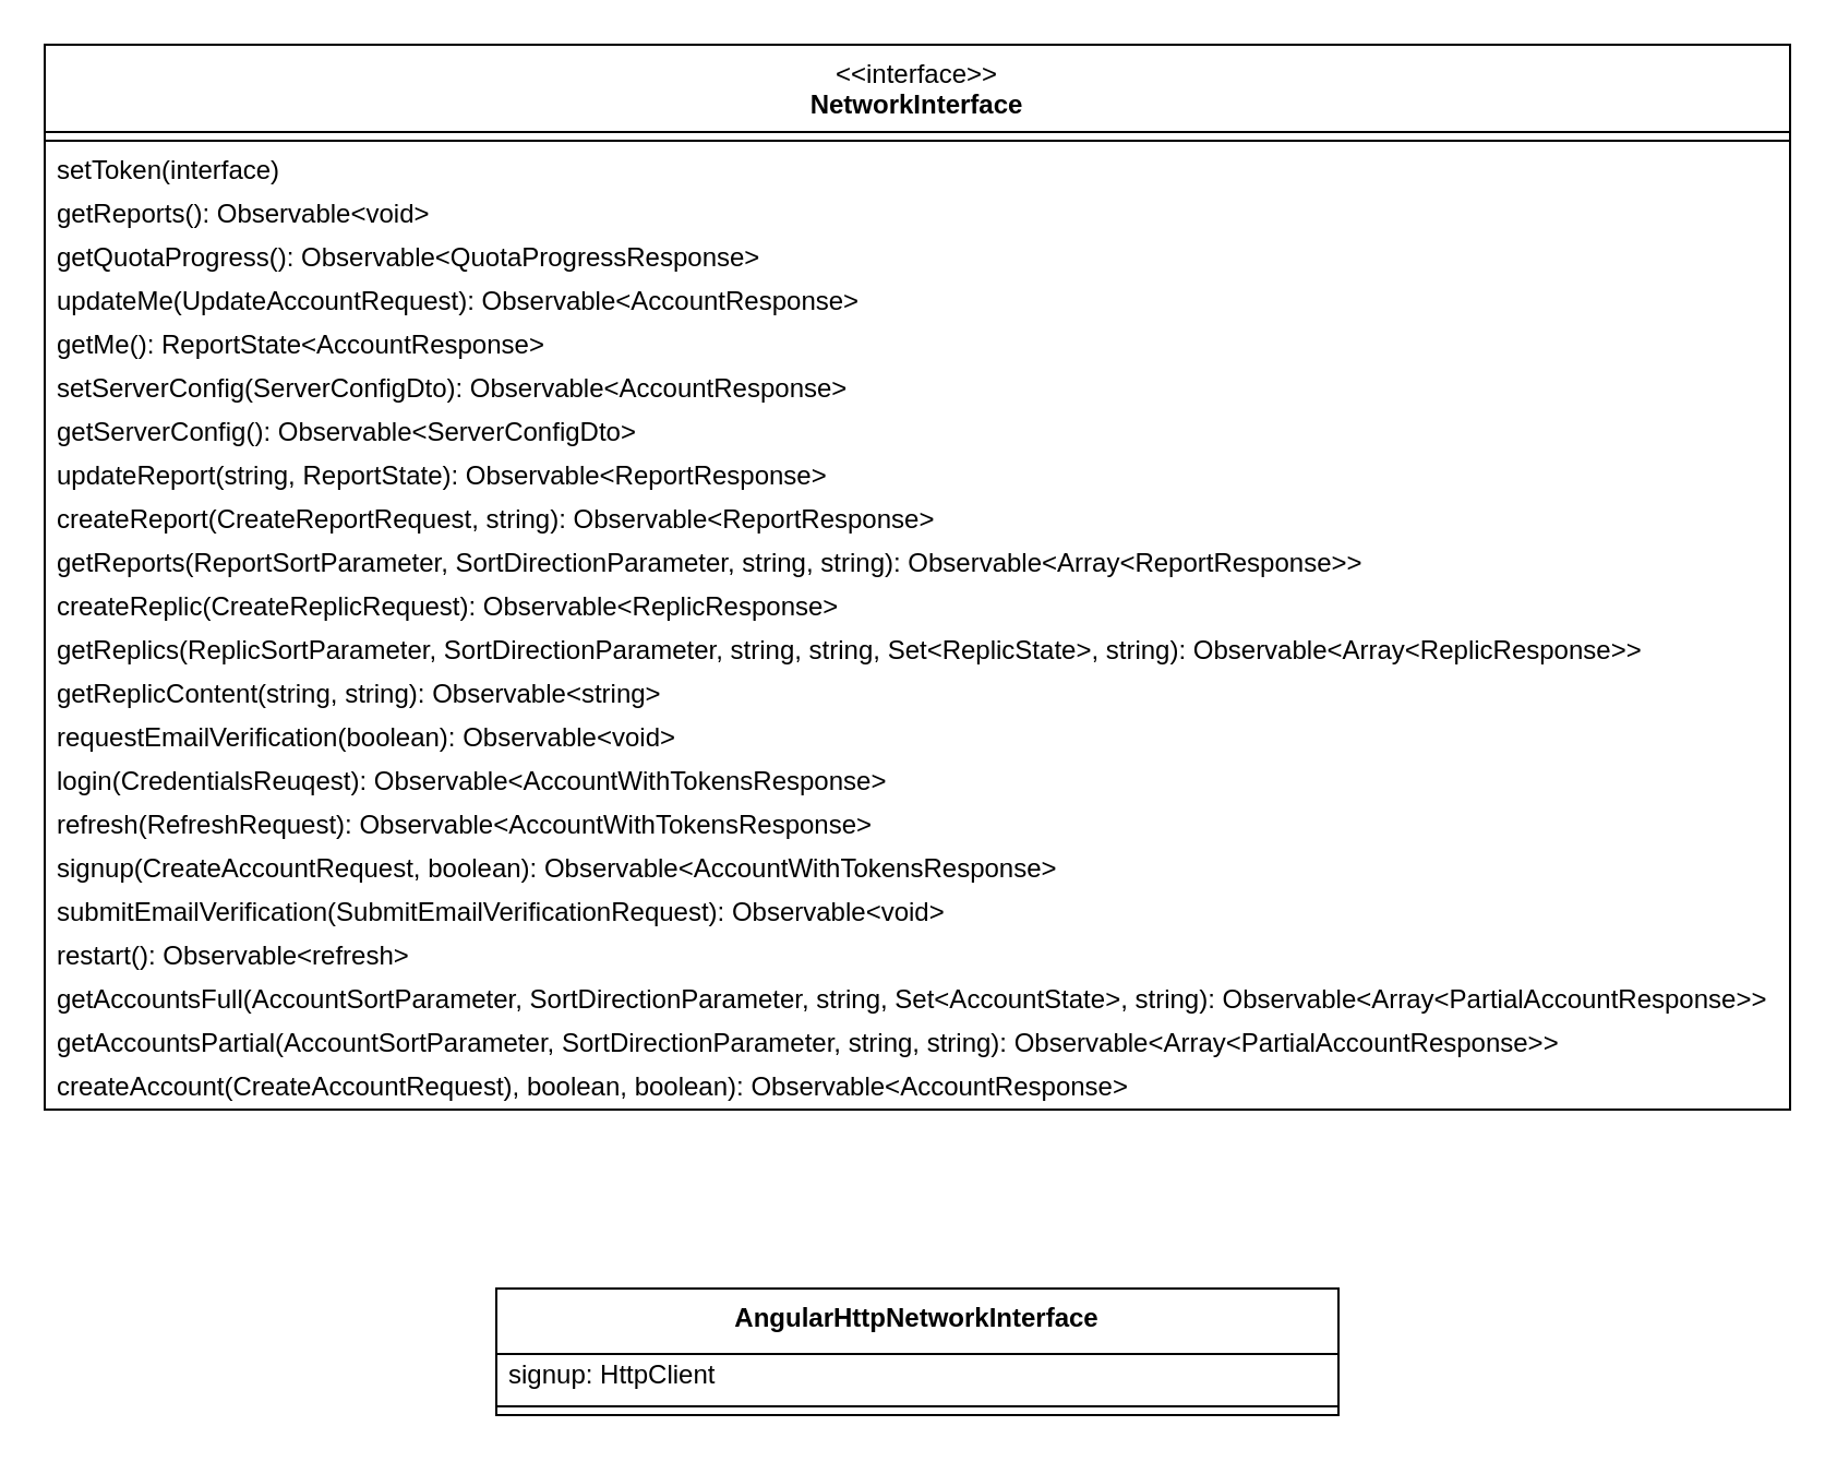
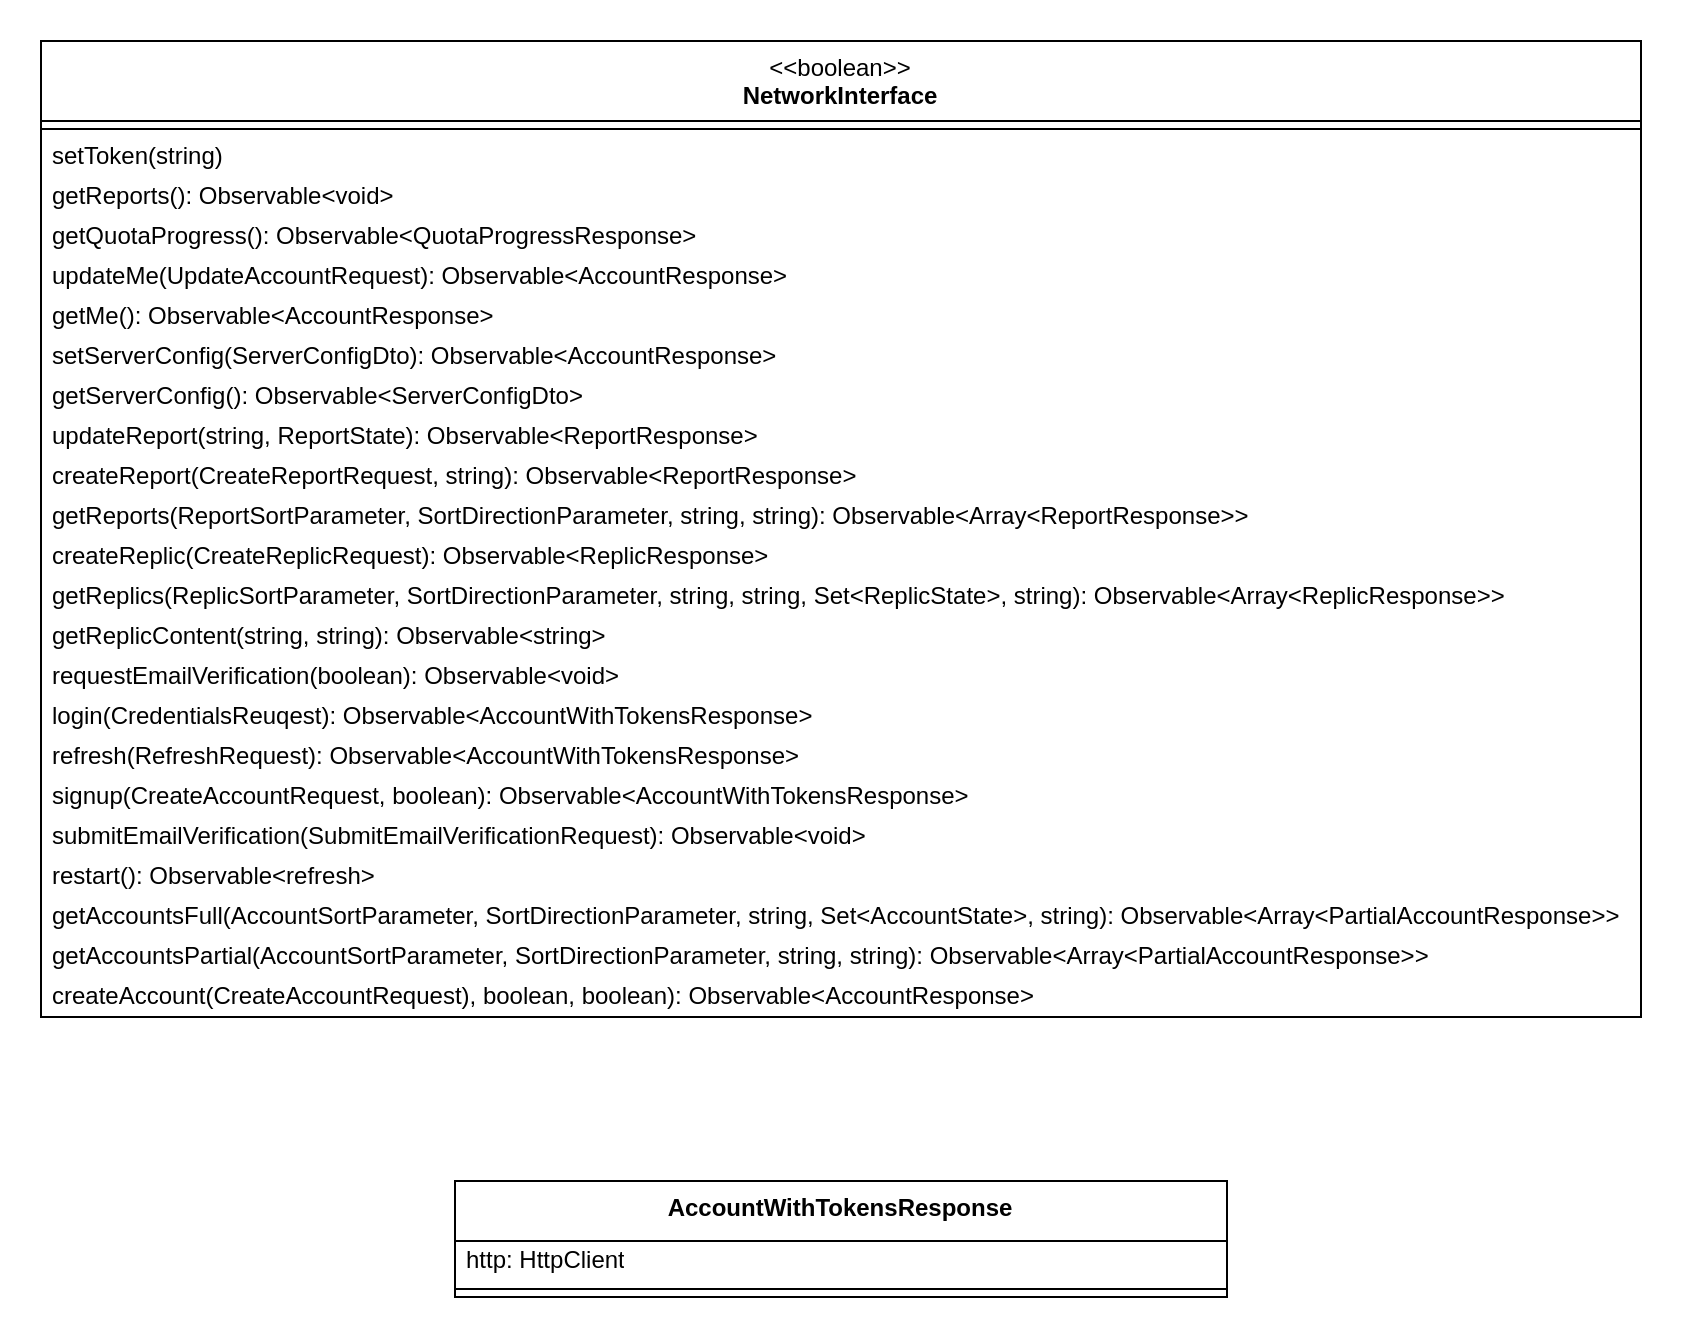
- <mxCell id="2" value="&amp;lt;&amp;lt;interface&amp;gt;&amp;gt;&lt;br&gt;&lt;b&gt;NetworkInterface&lt;/b&gt;&lt;div&gt;&lt;br&gt;&lt;/div&gt;" style="swimlane;fontStyle=0;align=center;verticalAlign=top;childLayout=stackLayout;horizontal=1;startSize=40;horizontalStack=0;resizeParent=1;resizeParentMax=0;resizeLast=0;collapsible=0;marginBottom=0;html=1;whiteSpace=wrap;" vertex="1" parent="1"><mxGeometry x="20" y="20" width="800" height="488" as="geometry" /></mxCell>
+ <mxCell id="2" value="&amp;lt;&amp;lt;boolean&amp;gt;&amp;gt;&lt;br&gt;&lt;b&gt;NetworkInterface&lt;/b&gt;&lt;div&gt;&lt;br&gt;&lt;/div&gt;" style="swimlane;fontStyle=0;align=center;verticalAlign=top;childLayout=stackLayout;horizontal=1;startSize=40;horizontalStack=0;resizeParent=1;resizeParentMax=0;resizeLast=0;collapsible=0;marginBottom=0;html=1;whiteSpace=wrap;" vertex="1" parent="1"><mxGeometry x="20" y="20" width="800" height="488" as="geometry" /></mxCell>
- <mxCell id="4" value="setToken(interface)" style="text;html=1;strokeColor=none;fillColor=none;align=left;verticalAlign=middle;spacingLeft=4;spacingRight=4;overflow=hidden;rotatable=0;points=[[0,0.5],[1,0.5]];portConstraint=eastwest;whiteSpace=wrap;" vertex="1" parent="2"><mxGeometry y="48" width="800" height="20" as="geometry" /></mxCell>
+ <mxCell id="4" value="setToken(string)" style="text;html=1;strokeColor=none;fillColor=none;align=left;verticalAlign=middle;spacingLeft=4;spacingRight=4;overflow=hidden;rotatable=0;points=[[0,0.5],[1,0.5]];portConstraint=eastwest;whiteSpace=wrap;" vertex="1" parent="2"><mxGeometry y="48" width="800" height="20" as="geometry" /></mxCell>
- <mxCell id="8" value="getMe(): ReportState&amp;lt;AccountResponse&amp;gt;" style="text;html=1;strokeColor=none;fillColor=none;align=left;verticalAlign=middle;spacingLeft=4;spacingRight=4;overflow=hidden;rotatable=0;points=[[0,0.5],[1,0.5]];portConstraint=eastwest;whiteSpace=wrap;" vertex="1" parent="2"><mxGeometry y="128" width="800" height="20" as="geometry" /></mxCell>
+ <mxCell id="8" value="getMe(): Observable&amp;lt;AccountResponse&amp;gt;" style="text;html=1;strokeColor=none;fillColor=none;align=left;verticalAlign=middle;spacingLeft=4;spacingRight=4;overflow=hidden;rotatable=0;points=[[0,0.5],[1,0.5]];portConstraint=eastwest;whiteSpace=wrap;" vertex="1" parent="2"><mxGeometry y="128" width="800" height="20" as="geometry" /></mxCell>
- <mxCell id="26" value="&lt;b&gt;AngularHttpNetworkInterface&lt;/b&gt;&lt;div&gt;&lt;br&gt;&lt;/div&gt;" style="swimlane;fontStyle=0;align=center;verticalAlign=top;childLayout=stackLayout;horizontal=1;startSize=30;horizontalStack=0;resizeParent=1;resizeParentMax=0;resizeLast=0;collapsible=0;marginBottom=0;html=1;whiteSpace=wrap;" vertex="1" parent="1"><mxGeometry x="227" y="590" width="386" height="58" as="geometry" /></mxCell>
+ <mxCell id="26" value="&lt;b&gt;AccountWithTokensResponse&lt;/b&gt;&lt;div&gt;&lt;br&gt;&lt;/div&gt;" style="swimlane;fontStyle=0;align=center;verticalAlign=top;childLayout=stackLayout;horizontal=1;startSize=30;horizontalStack=0;resizeParent=1;resizeParentMax=0;resizeLast=0;collapsible=0;marginBottom=0;html=1;whiteSpace=wrap;" vertex="1" parent="1"><mxGeometry x="227" y="590" width="386" height="58" as="geometry" /></mxCell>
- <mxCell id="27" value="signup: HttpClient" style="text;html=1;strokeColor=none;fillColor=none;align=left;verticalAlign=middle;spacingLeft=4;spacingRight=4;overflow=hidden;rotatable=0;points=[[0,0.5],[1,0.5]];portConstraint=eastwest;whiteSpace=wrap;" vertex="1" parent="26"><mxGeometry y="30" width="386" height="20" as="geometry" /></mxCell>
+ <mxCell id="27" value="http: HttpClient" style="text;html=1;strokeColor=none;fillColor=none;align=left;verticalAlign=middle;spacingLeft=4;spacingRight=4;overflow=hidden;rotatable=0;points=[[0,0.5],[1,0.5]];portConstraint=eastwest;whiteSpace=wrap;" vertex="1" parent="26"><mxGeometry y="30" width="386" height="20" as="geometry" /></mxCell>
